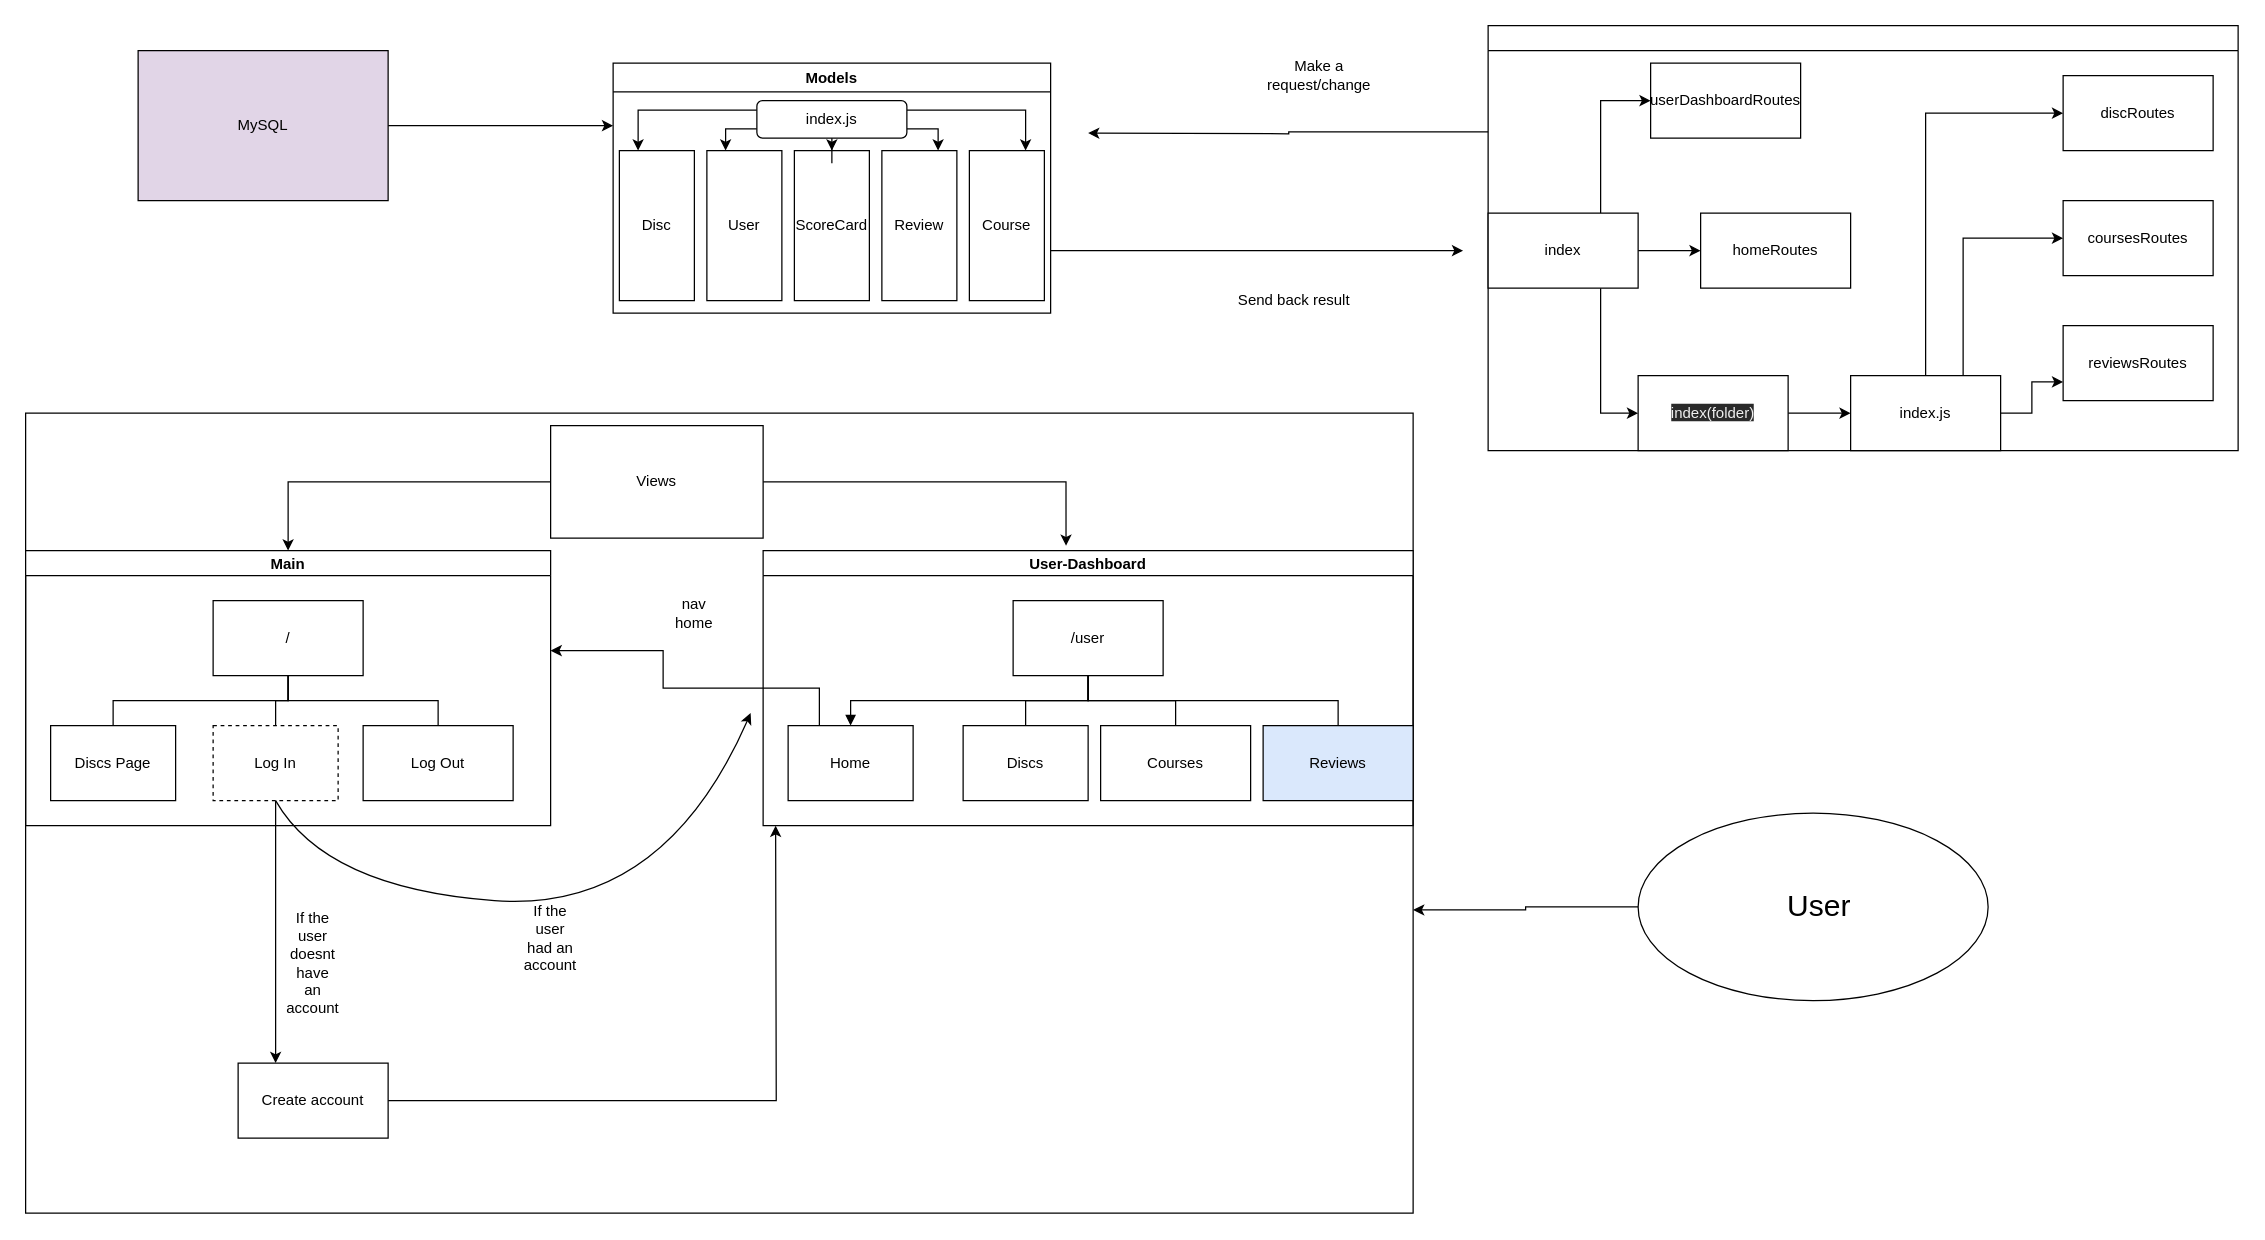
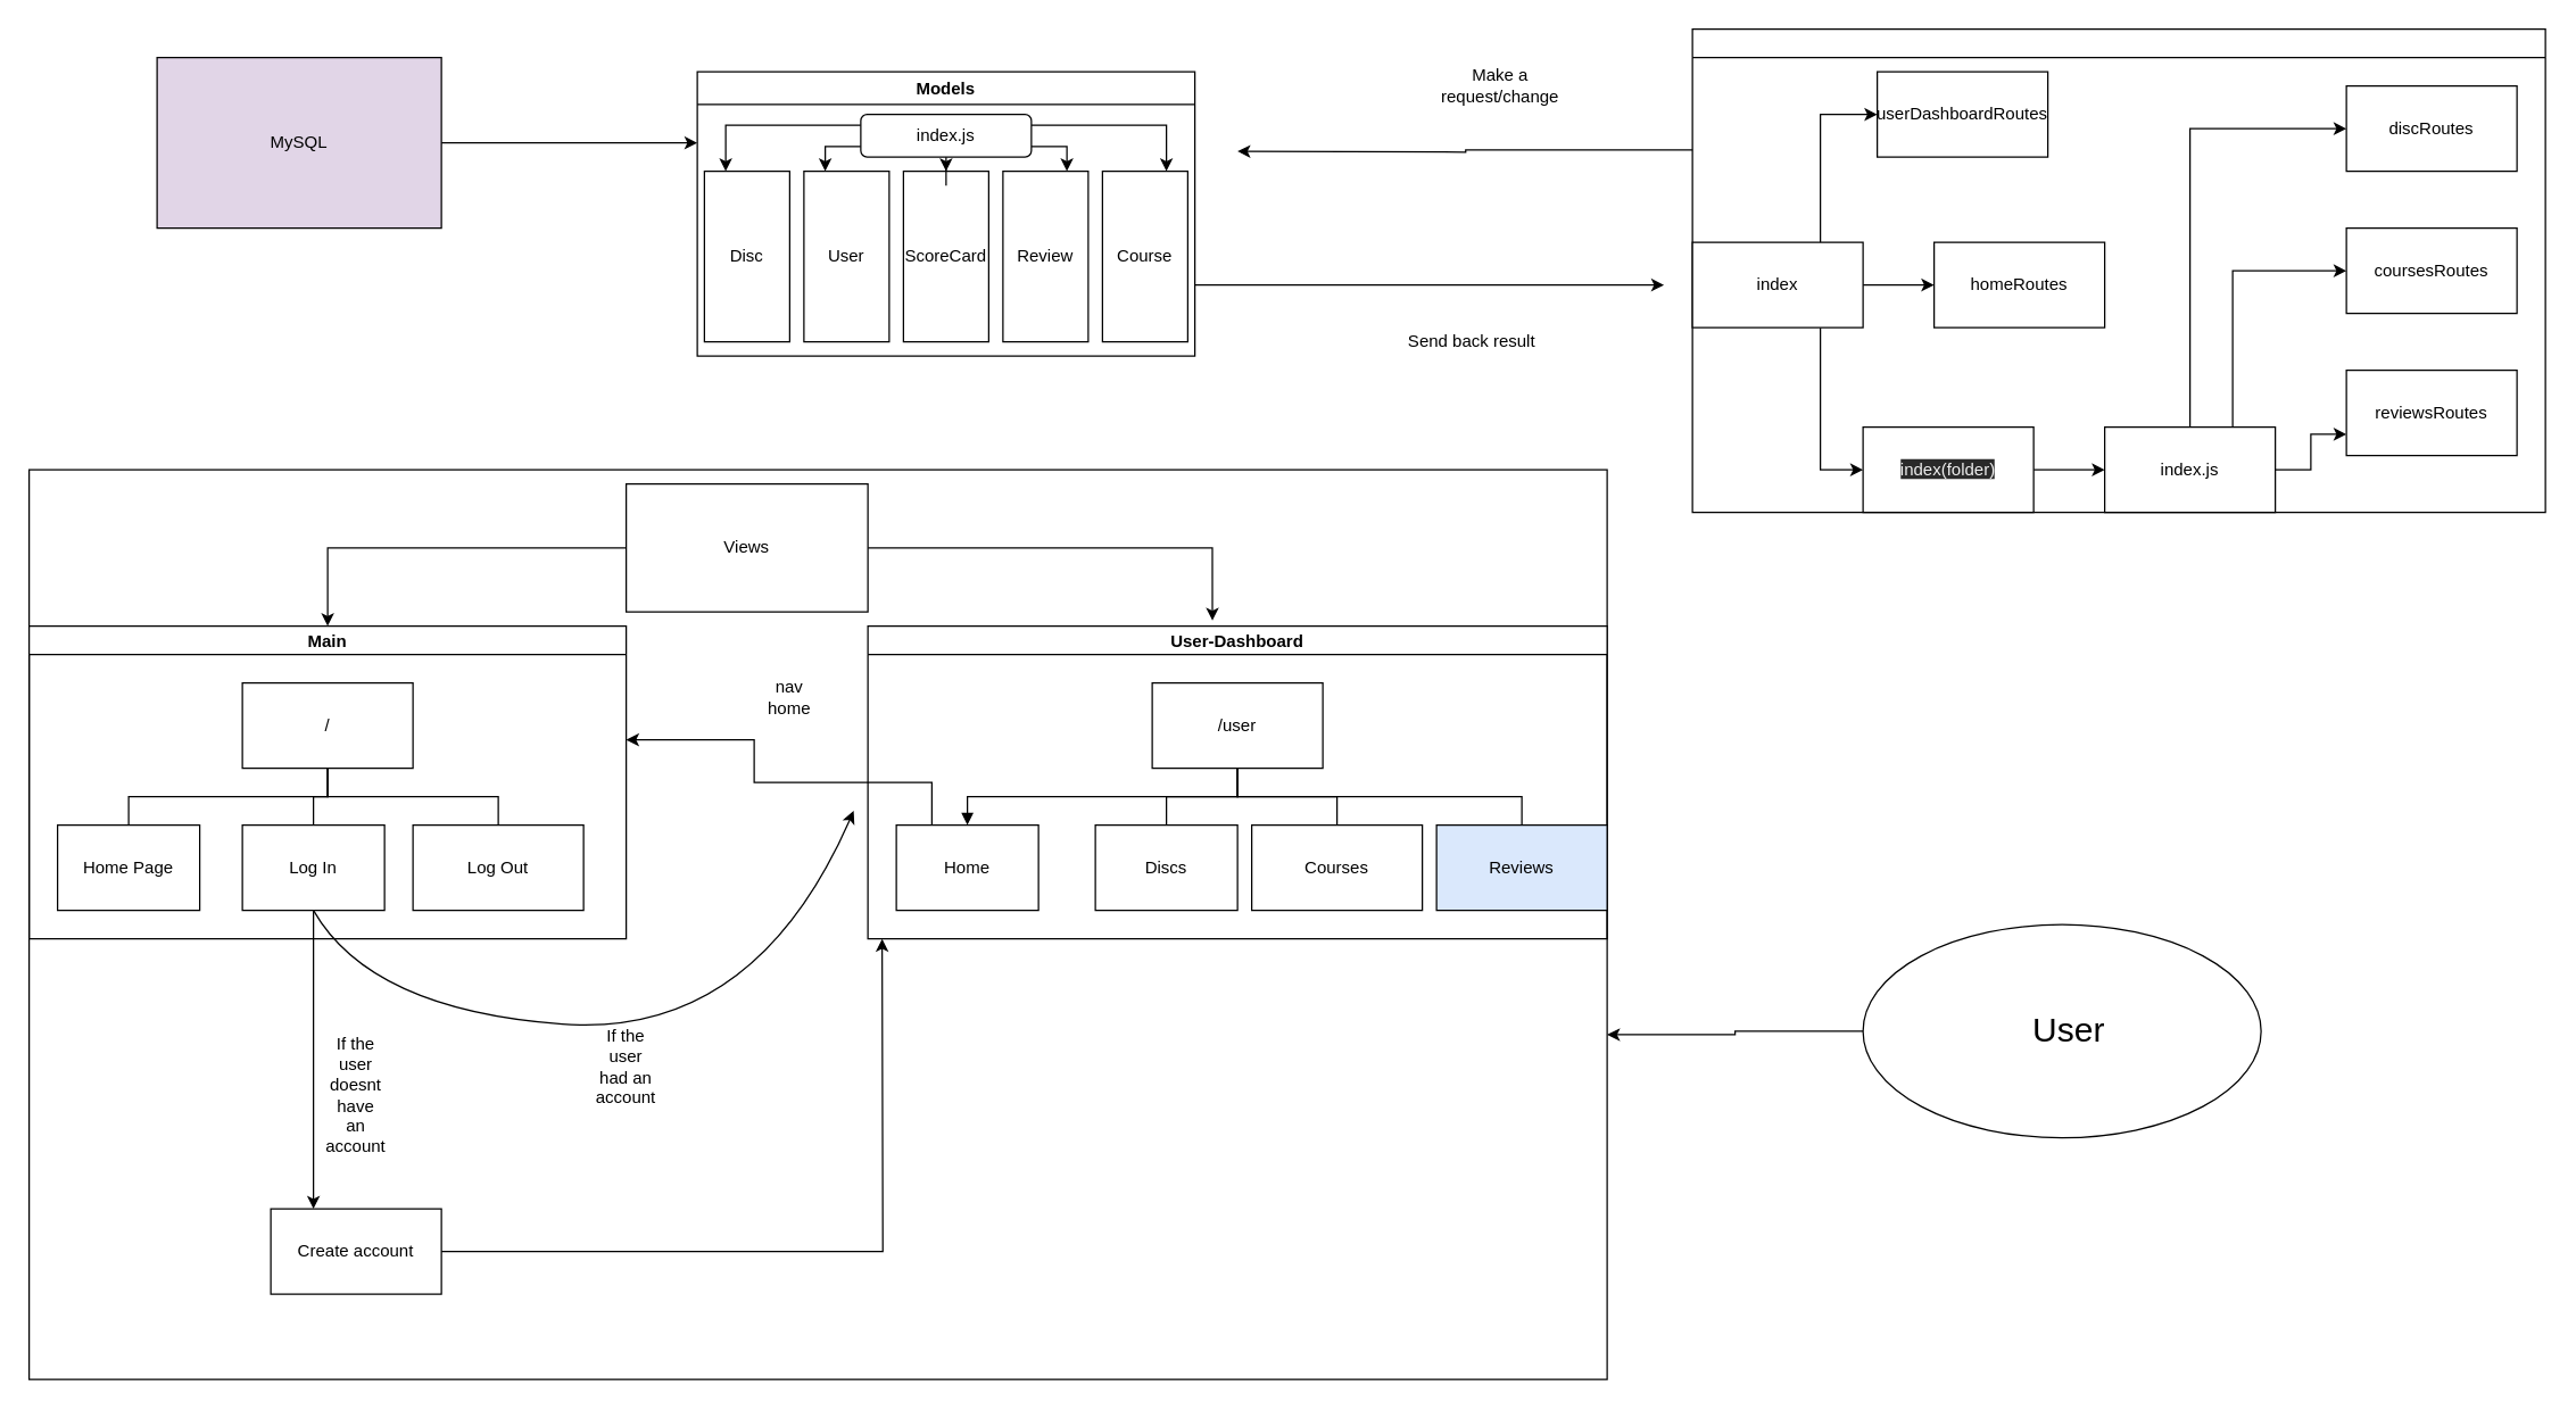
- <mxCell id="20" value="Discs Page" style="whiteSpace=wrap;html=1;align=center;verticalAlign=middle;treeFolding=1;treeMoving=1;newEdgeStyle={&quot;edgeStyle&quot;:&quot;elbowEdgeStyle&quot;,&quot;startArrow&quot;:&quot;none&quot;,&quot;endArrow&quot;:&quot;none&quot;};" parent="16" vertex="1"><mxGeometry x="20" y="140" width="100" height="60" as="geometry" /></mxCell>
+ <mxCell id="20" value="Home Page" style="whiteSpace=wrap;html=1;align=center;verticalAlign=middle;treeFolding=1;treeMoving=1;newEdgeStyle={&quot;edgeStyle&quot;:&quot;elbowEdgeStyle&quot;,&quot;startArrow&quot;:&quot;none&quot;,&quot;endArrow&quot;:&quot;none&quot;};" parent="16" vertex="1"><mxGeometry x="20" y="140" width="100" height="60" as="geometry" /></mxCell>
- <mxCell id="21" value="Log In" style="whiteSpace=wrap;html=1;align=center;verticalAlign=middle;treeFolding=1;treeMoving=1;newEdgeStyle={&quot;edgeStyle&quot;:&quot;elbowEdgeStyle&quot;,&quot;startArrow&quot;:&quot;none&quot;,&quot;endArrow&quot;:&quot;none&quot;};dashed=1;" parent="16" vertex="1"><mxGeometry x="150" y="140" width="100" height="60" as="geometry" /></mxCell>
+ <mxCell id="21" value="Log In" style="whiteSpace=wrap;html=1;align=center;verticalAlign=middle;treeFolding=1;treeMoving=1;newEdgeStyle={&quot;edgeStyle&quot;:&quot;elbowEdgeStyle&quot;,&quot;startArrow&quot;:&quot;none&quot;,&quot;endArrow&quot;:&quot;none&quot;};" parent="16" vertex="1"><mxGeometry x="150" y="140" width="100" height="60" as="geometry" /></mxCell>
